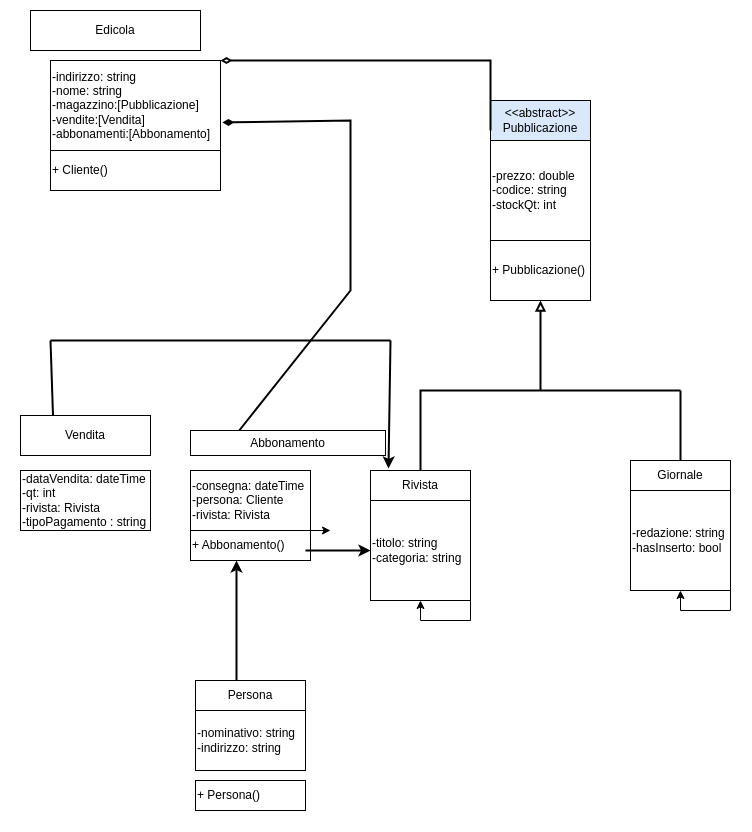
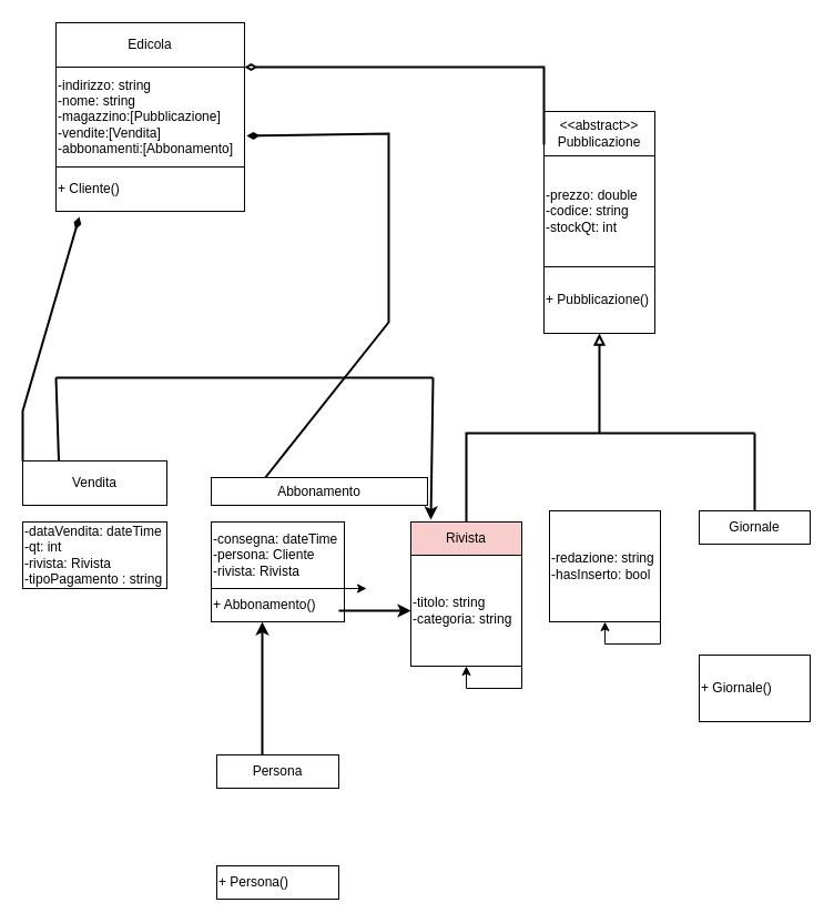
- <mxCell id="30" value="Edicola" style="rounded=0;whiteSpace=wrap;html=1;" vertex="1" parent="1"><mxGeometry x="30" y="10" width="170" height="40" as="geometry" /></mxCell>
+ <mxCell id="30" value="Edicola" style="rounded=0;whiteSpace=wrap;html=1;" vertex="1" parent="1"><mxGeometry x="50" y="20" width="170" height="40" as="geometry" /></mxCell>
- <mxCell id="2" value="&lt;div&gt;&amp;lt;&amp;lt;abstract&amp;gt;&amp;gt;&lt;/div&gt;Pubblicazione" style="rounded=0;whiteSpace=wrap;html=1;fillColor=#dae8fc;" vertex="1" parent="1"><mxGeometry x="490" y="100" width="100" height="40" as="geometry" /></mxCell>
+ <mxCell id="2" value="&lt;div&gt;&amp;lt;&amp;lt;abstract&amp;gt;&amp;gt;&lt;/div&gt;Pubblicazione" style="rounded=0;whiteSpace=wrap;html=1;" vertex="1" parent="1"><mxGeometry x="490" y="100" width="100" height="40" as="geometry" /></mxCell>
+ <mxCell id="35" value="" style="endArrow=diamondThin;html=1;rounded=0;strokeWidth=2;strokeColor=#000000;endFill=1;entryX=0.124;entryY=1.125;entryDx=0;entryDy=0;entryPerimeter=0;exitX=0;exitY=0;exitDx=0;exitDy=0;" edge="1" parent="1" source="23" target="32"><mxGeometry width="50" height="50" relative="1" as="geometry"><mxPoint x="-30" y="480" as="sourcePoint" /><mxPoint x="80" y="200" as="targetPoint" /><Array as="points"><mxPoint x="20" y="370" /></Array></mxGeometry></mxCell>
- <mxCell id="10" value="Rivista&lt;div&gt;&lt;/div&gt;" style="rounded=0;whiteSpace=wrap;html=1;" vertex="1" parent="1"><mxGeometry x="370" y="470" width="100" height="30" as="geometry" /></mxCell>
+ <mxCell id="10" value="Rivista&lt;div&gt;&lt;/div&gt;" style="rounded=0;whiteSpace=wrap;html=1;fillColor=#f8cecc;" vertex="1" parent="1"><mxGeometry x="370" y="470" width="100" height="30" as="geometry" /></mxCell>
- <mxCell id="7" value="-redazione: string&lt;div&gt;-hasInserto: bool&lt;/div&gt;" style="whiteSpace=wrap;html=1;aspect=fixed;align=left;" vertex="1" parent="1"><mxGeometry x="630" y="490" width="100" height="100" as="geometry" /></mxCell>
+ <mxCell id="7" value="-redazione: string&lt;div&gt;-hasInserto: bool&lt;/div&gt;" style="whiteSpace=wrap;html=1;aspect=fixed;align=left;" vertex="1" parent="1"><mxGeometry x="495" y="460" width="100" height="100" as="geometry" /></mxCell>
+ <mxCell id="9" value="+ Giornale()" style="rounded=0;whiteSpace=wrap;html=1;align=left;" vertex="1" parent="1"><mxGeometry x="630" y="590" width="100" height="60" as="geometry" /></mxCell>
- <mxCell id="17" value="-nominativo: string&lt;div&gt;-indirizzo: string&lt;/div&gt;" style="rounded=0;whiteSpace=wrap;html=1;align=left;" vertex="1" parent="1"><mxGeometry x="195" y="710" width="110" height="60" as="geometry" /></mxCell>
